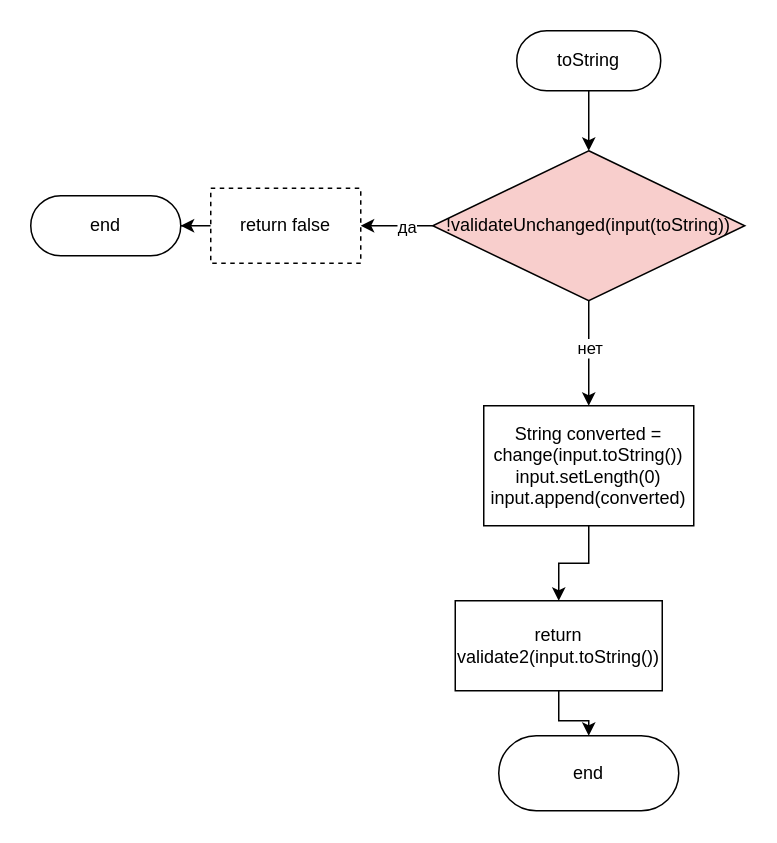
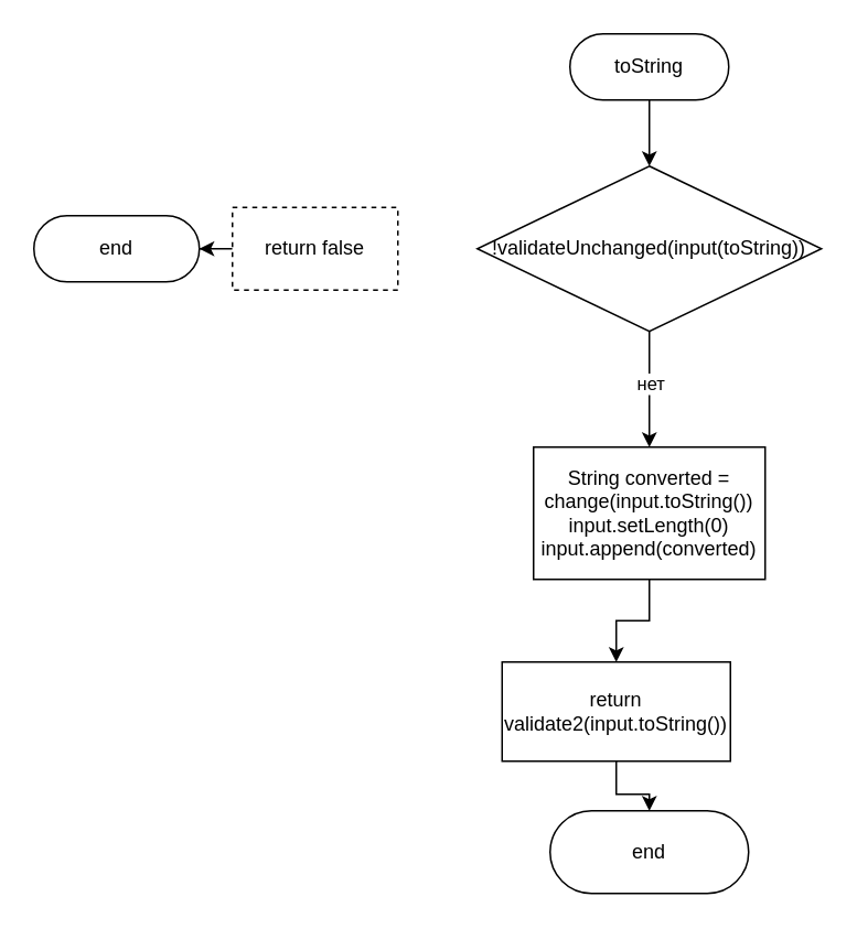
- <mxCell id="4" style="edgeStyle=orthogonalEdgeStyle;rounded=0;orthogonalLoop=1;jettySize=auto;html=1;" parent="1" source="8" target="10" edge="1"><mxGeometry relative="1" as="geometry" /></mxCell>
- <mxCell id="5" value="да" style="edgeLabel;html=1;align=center;verticalAlign=middle;resizable=0;points=[];" parent="4" vertex="1" connectable="0"><mxGeometry x="-0.25" relative="1" as="geometry"><mxPoint as="offset" /></mxGeometry></mxCell>
- <mxCell id="8" value="!validateUnchanged(input(toString))" style="rhombus;whiteSpace=wrap;html=1;fillColor=#f8cecc;" parent="1" vertex="1"><mxGeometry x="288" y="100" width="208" height="100" as="geometry" /></mxCell>
+ <mxCell id="8" value="!validateUnchanged(input(toString))" style="rhombus;whiteSpace=wrap;html=1;" parent="1" vertex="1"><mxGeometry x="288" y="100" width="208" height="100" as="geometry" /></mxCell>
